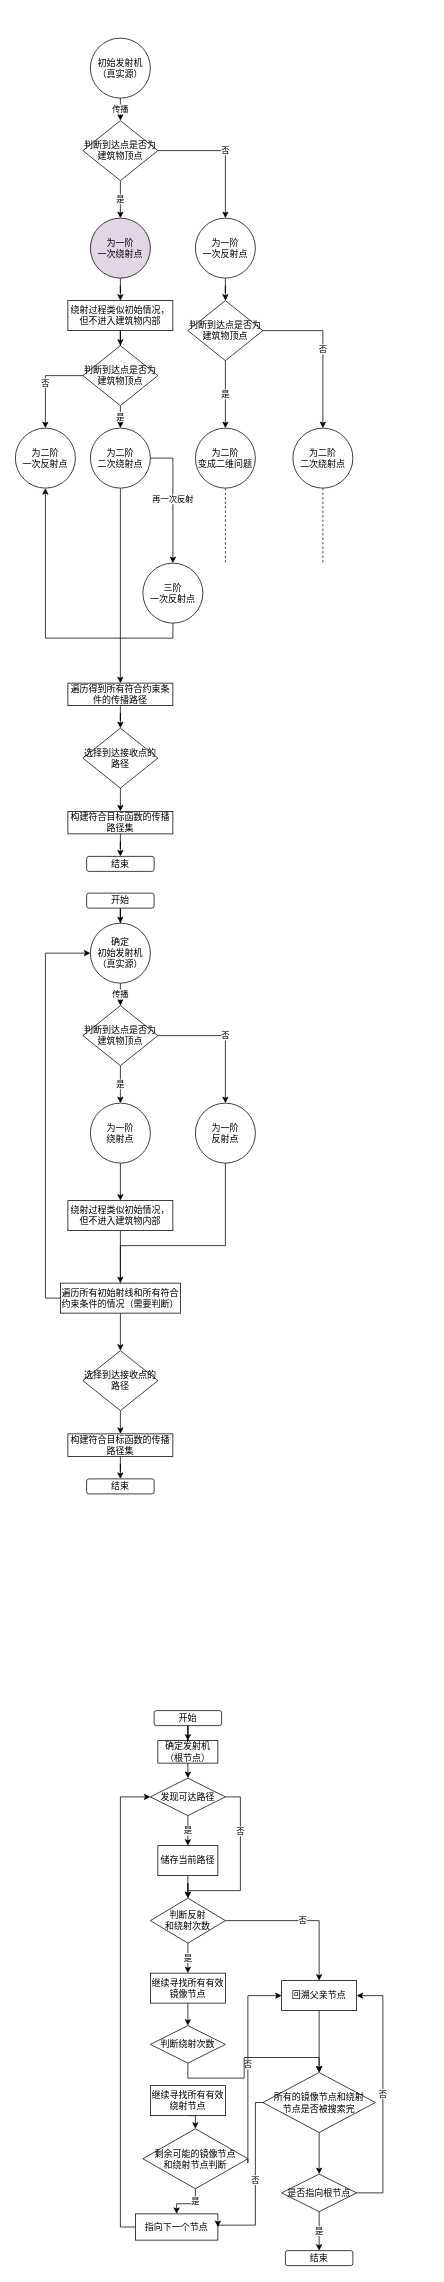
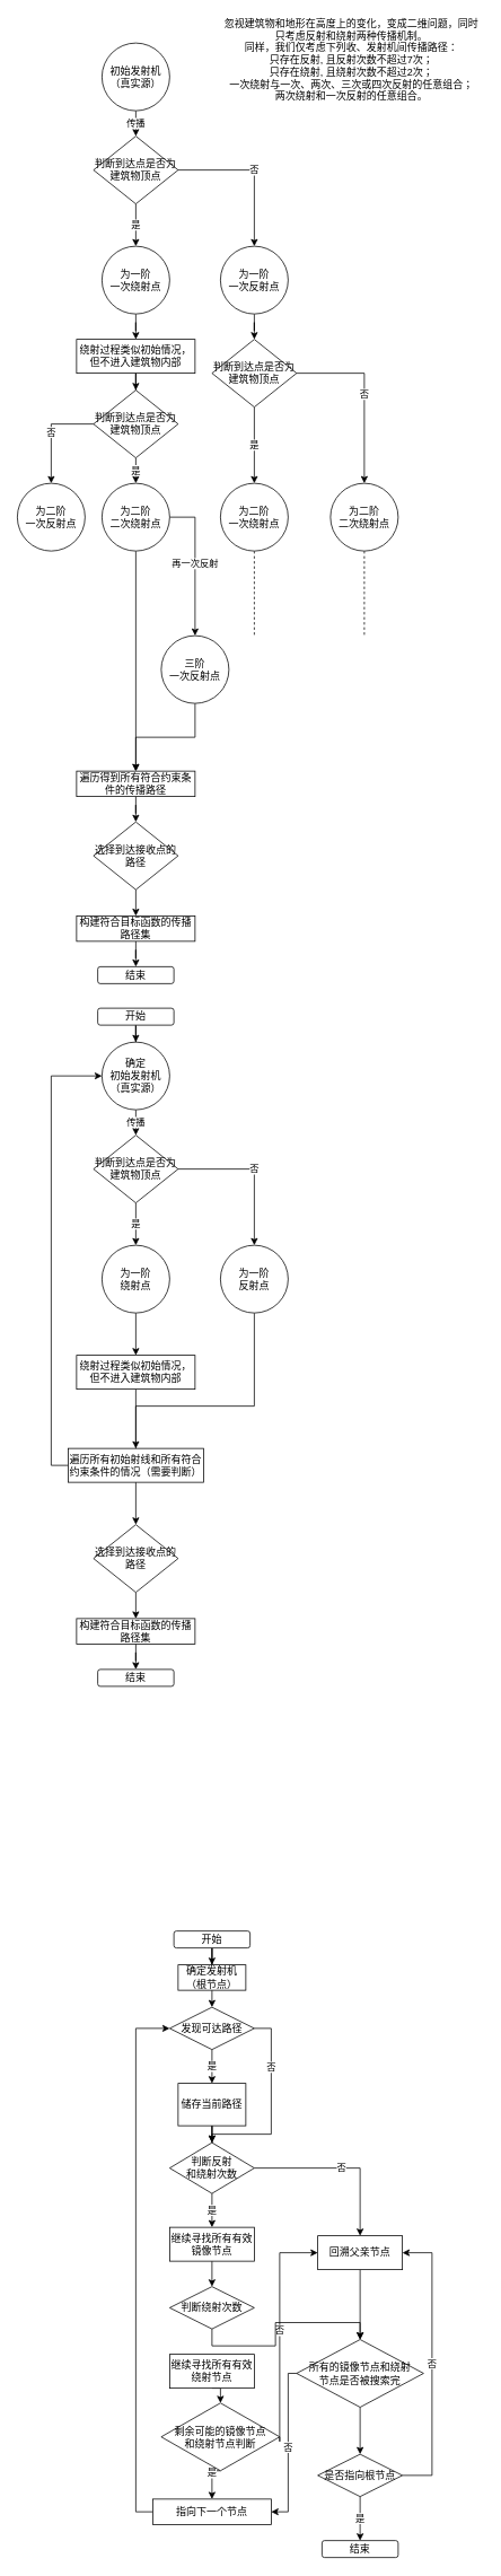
+ <mxCell id="18" value="忽视建筑物和地形在高度上的变化，变成二维问题，同时只考虑反射和绕射两种传播机制。&lt;br&gt;同样，我们仅考虑下列收、发射机间传播路径：&lt;br&gt;只存在反射, 且反射次数不超过7次；&lt;br&gt;只存在绕射, 且绕射次数不超过2次；&lt;br&gt;一次绕射与一次、两次、三次或四次反射的任意组合；&lt;br&gt;两次绕射和一次反射的任意组合。" style="text;html=1;strokeColor=none;fillColor=none;align=center;verticalAlign=middle;whiteSpace=wrap;rounded=0;" parent="1" vertex="1"><mxGeometry x="260" y="20" width="310" height="100" as="geometry" /></mxCell>
- <mxCell id="8" value="为一阶&lt;br&gt;一次绕射点" style="ellipse;whiteSpace=wrap;html=1;aspect=fixed;fillColor=#e1d5e7;" parent="1" vertex="1"><mxGeometry x="120" y="290" width="80" height="80" as="geometry" /></mxCell>
+ <mxCell id="8" value="为一阶&lt;br&gt;一次绕射点" style="ellipse;whiteSpace=wrap;html=1;aspect=fixed;" parent="1" vertex="1"><mxGeometry x="120" y="290" width="80" height="80" as="geometry" /></mxCell>
- <mxCell id="29" value="为二阶&lt;br&gt;变成二维问题" style="ellipse;whiteSpace=wrap;html=1;aspect=fixed;" parent="1" vertex="1"><mxGeometry x="260" y="570" width="80" height="80" as="geometry" /></mxCell>
+ <mxCell id="29" value="为二阶&lt;br&gt;一次绕射点" style="ellipse;whiteSpace=wrap;html=1;aspect=fixed;" parent="1" vertex="1"><mxGeometry x="260" y="570" width="80" height="80" as="geometry" /></mxCell>
- <mxCell id="23" style="edgeStyle=orthogonalEdgeStyle;rounded=0;orthogonalLoop=1;jettySize=auto;html=1;exitX=0.5;exitY=1;exitDx=0;exitDy=0;" parent="1" source="24" target="17" edge="1"><mxGeometry relative="1" as="geometry" /></mxCell>
+ <mxCell id="23" style="edgeStyle=orthogonalEdgeStyle;rounded=0;orthogonalLoop=1;jettySize=auto;html=1;exitX=0.5;exitY=1;exitDx=0;exitDy=0;entryX=0.5;entryY=0;entryDx=0;entryDy=0;" parent="1" source="24" target="20" edge="1"><mxGeometry relative="1" as="geometry" /></mxCell>
- <mxCell id="64" value="储存当前路径" style="rounded=0;whiteSpace=wrap;html=1;" vertex="1" parent="1"><mxGeometry x="210" y="2460" width="80" height="40" as="geometry" /></mxCell>
+ <mxCell id="64" value="储存当前路径" style="rounded=0;whiteSpace=wrap;html=1;" vertex="1" parent="1"><mxGeometry x="210" y="2460" width="80" height="50" as="geometry" /></mxCell>
- <mxCell id="73" value="指向下一个节点" style="rounded=0;whiteSpace=wrap;html=1;" vertex="1" parent="1"><mxGeometry x="180" y="2951" width="110" height="35" as="geometry" /></mxCell>
+ <mxCell id="73" value="指向下一个节点" style="rounded=0;whiteSpace=wrap;html=1;" vertex="1" parent="1"><mxGeometry x="180" y="2951" width="140" height="30" as="geometry" /></mxCell>
